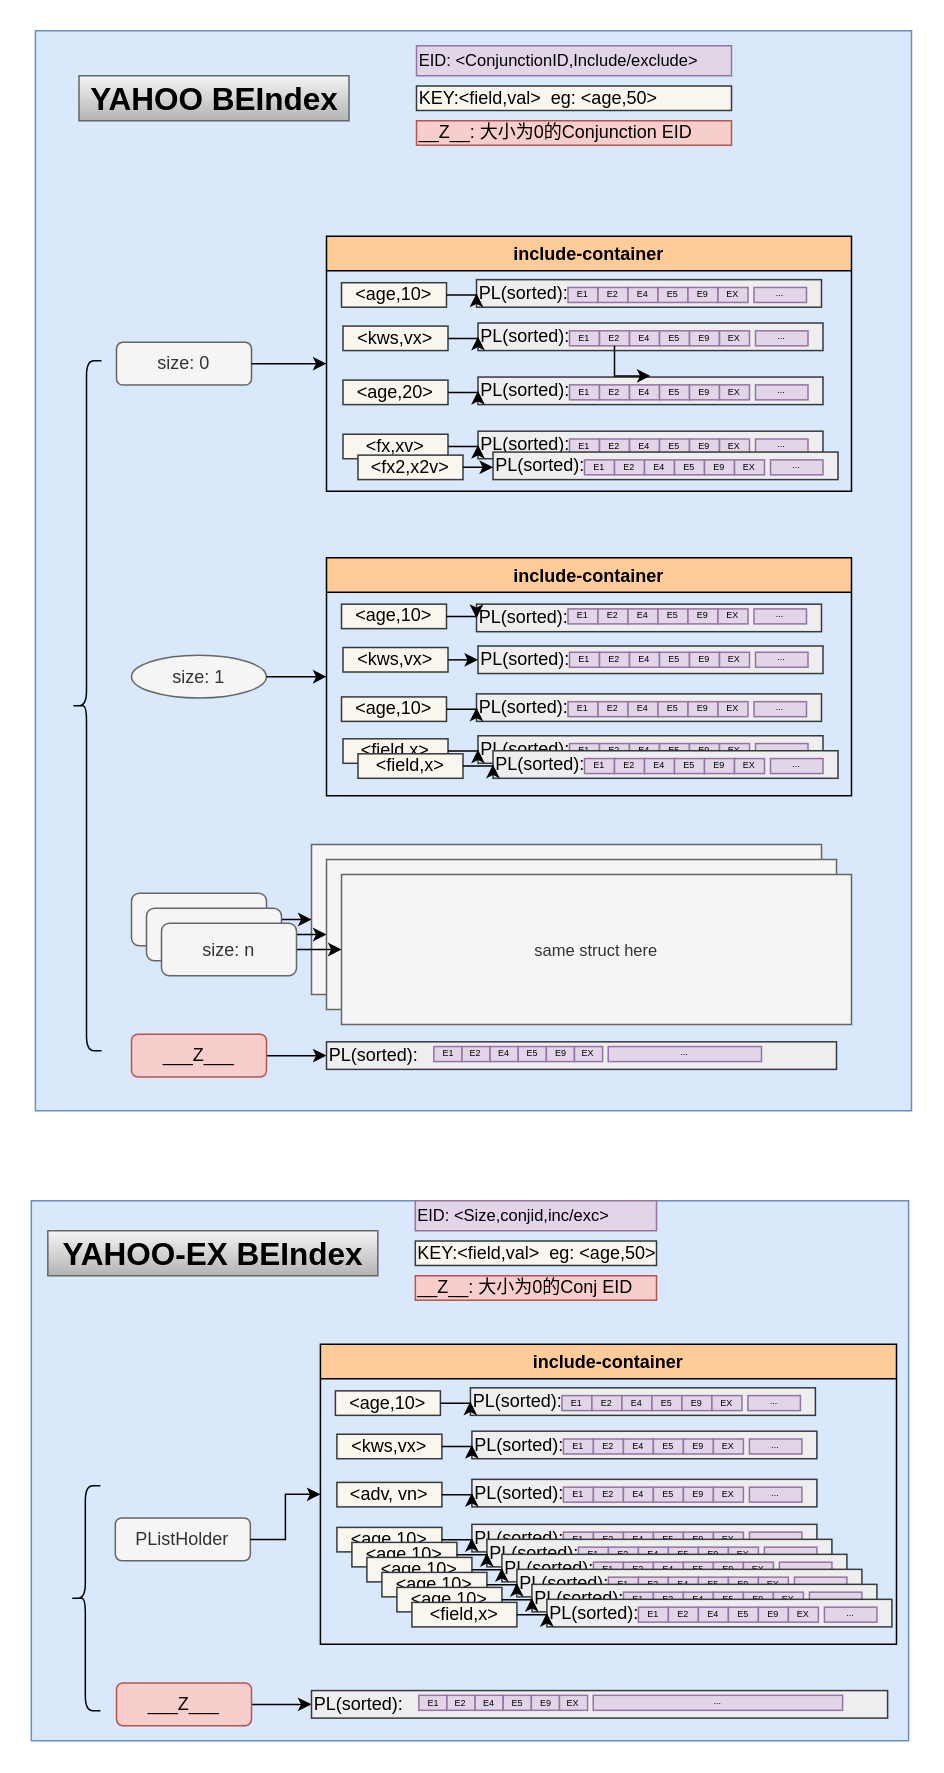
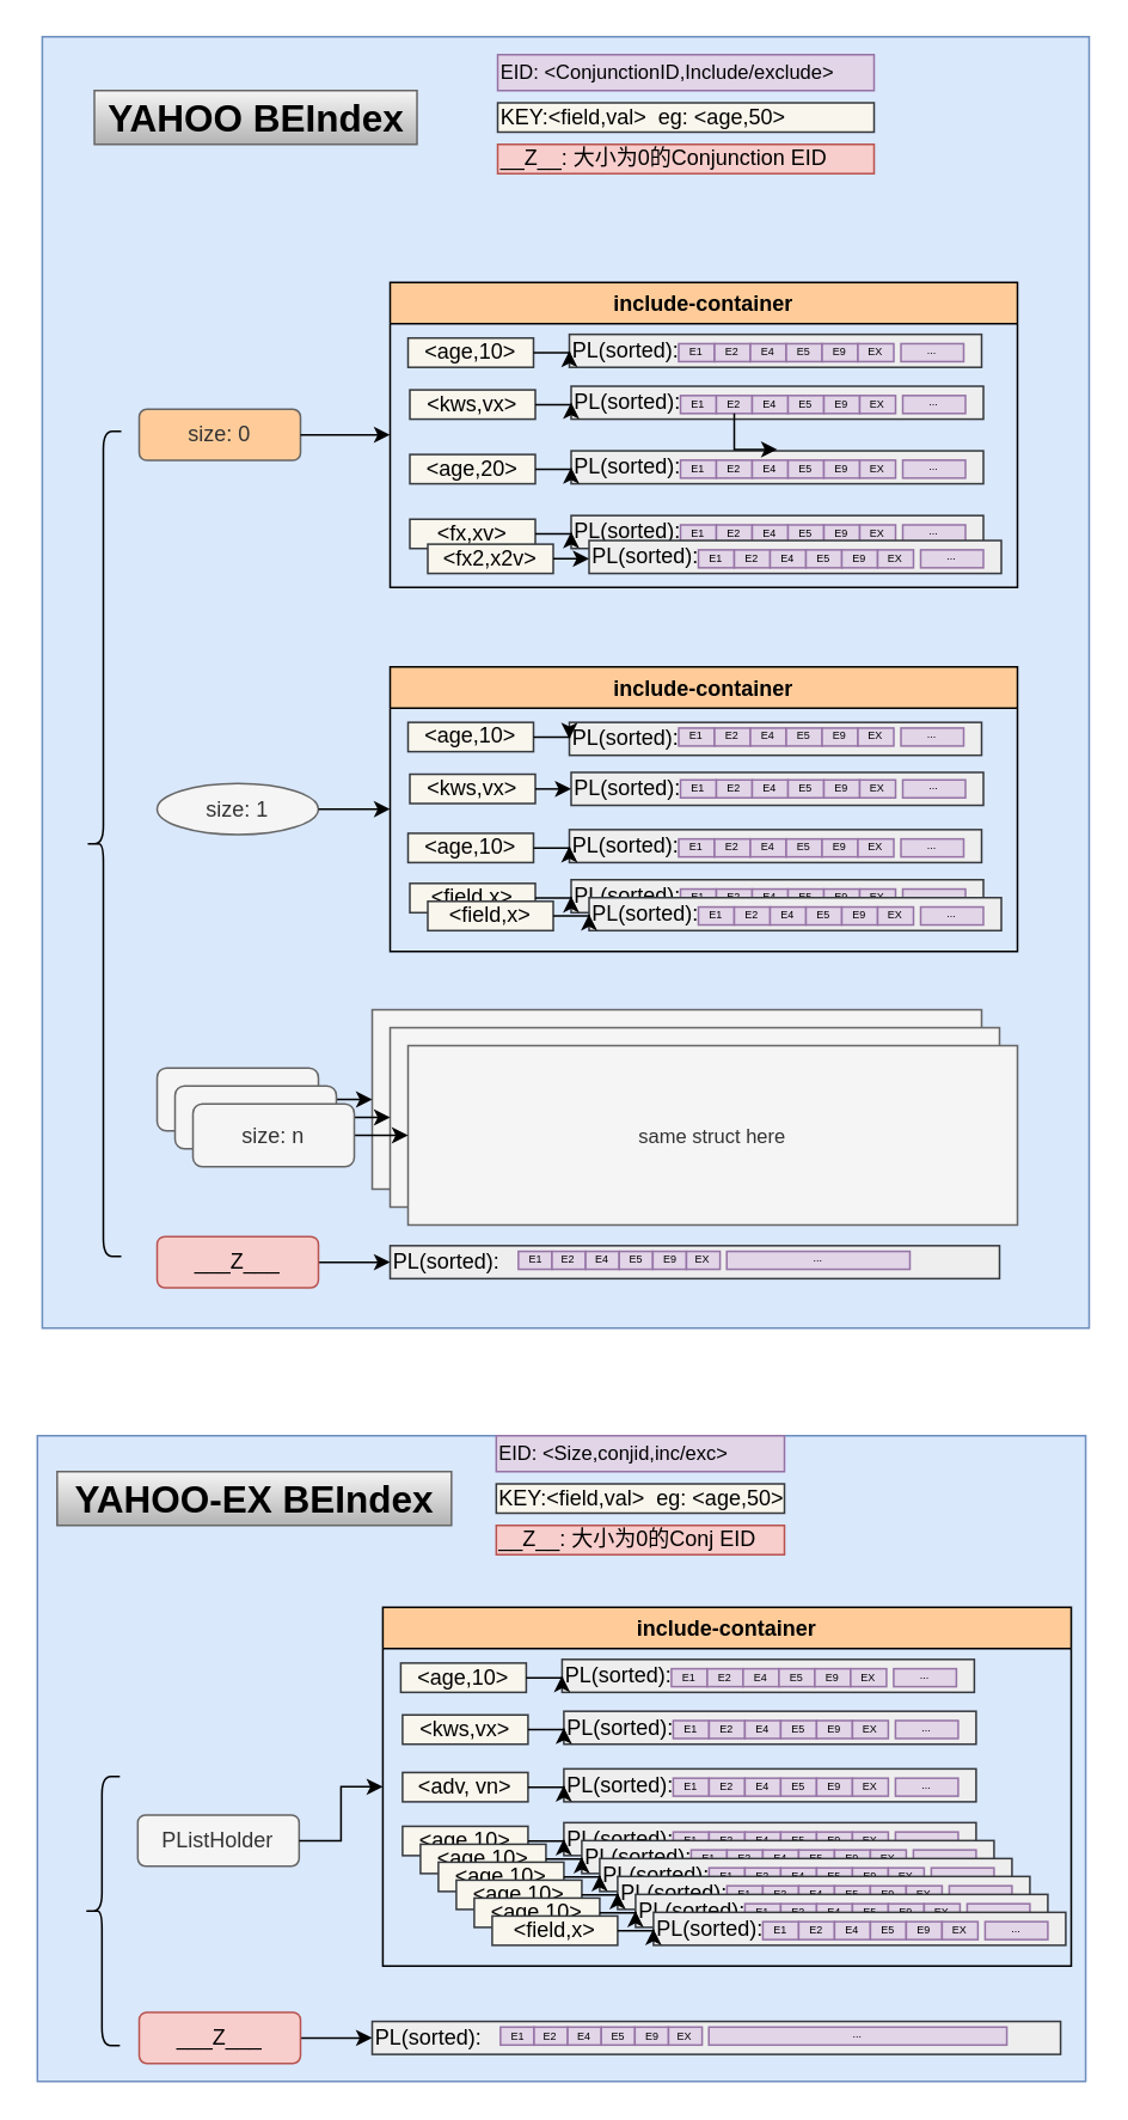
- <mxCell id="74" value="size: 0" style="rounded=1;whiteSpace=wrap;html=1;fillColor=#f5f5f5;fontColor=#333333;strokeColor=#666666;" vertex="1" parent="1"><mxGeometry x="77" y="227.68" width="90" height="28.553" as="geometry" /></mxCell>
+ <mxCell id="74" value="size: 0" style="rounded=1;whiteSpace=wrap;html=1;fillColor=#ffcc99;fontColor=#333333;strokeColor=#666666;" vertex="1" parent="1"><mxGeometry x="77" y="227.68" width="90" height="28.553" as="geometry" /></mxCell>
